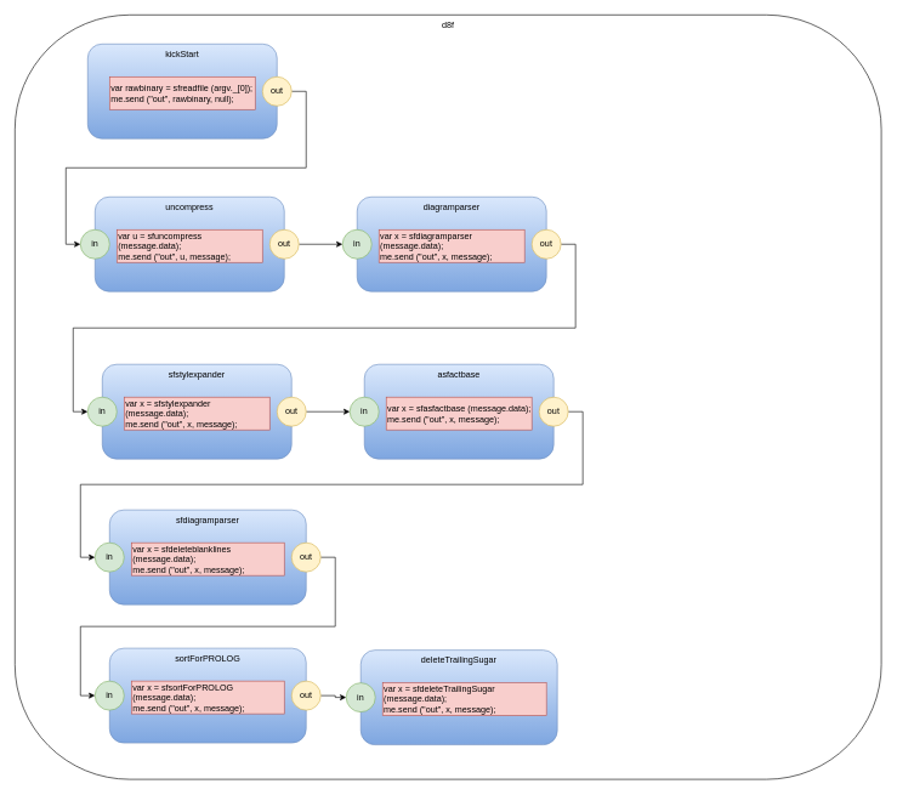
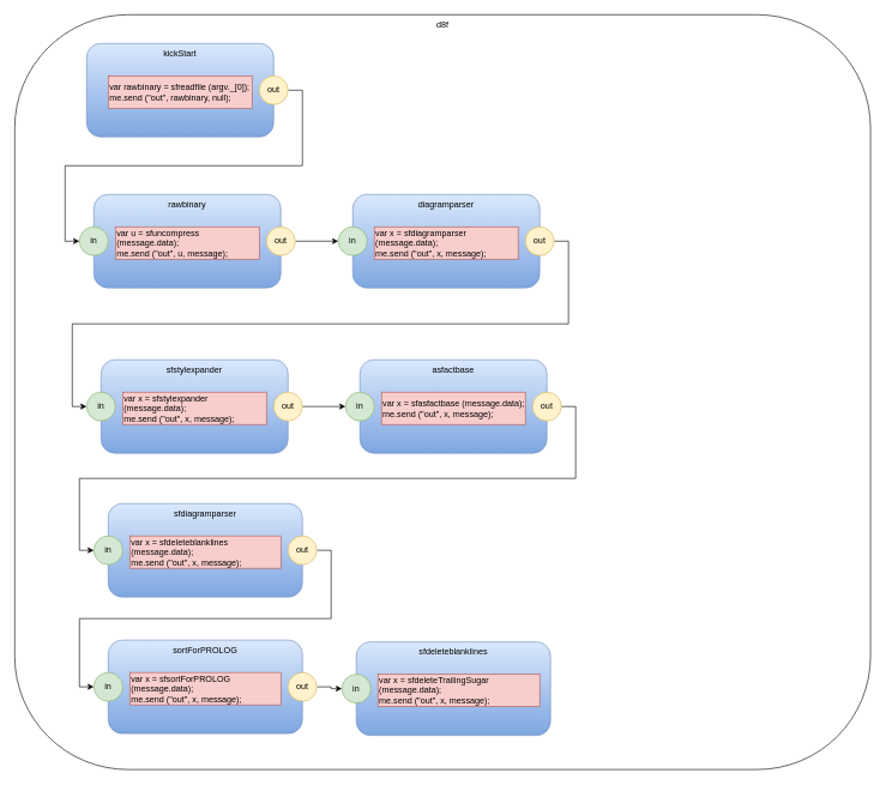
- <mxCell id="4" value="uncompress" style="rounded=1;whiteSpace=wrap;html=1;gradientColor=#7ea6e0;fillColor=#dae8fc;strokeColor=#6c8ebf;verticalAlign=top;" parent="1" vertex="1"><mxGeometry x="130" y="270" width="260" height="130" as="geometry" /></mxCell>
+ <mxCell id="4" value="rawbinary" style="rounded=1;whiteSpace=wrap;html=1;gradientColor=#7ea6e0;fillColor=#dae8fc;strokeColor=#6c8ebf;verticalAlign=top;" parent="1" vertex="1"><mxGeometry x="130" y="270" width="260" height="130" as="geometry" /></mxCell>
- <mxCell id="33" value="deleteTrailingSugar" style="rounded=1;whiteSpace=wrap;html=1;gradientColor=#7ea6e0;fillColor=#dae8fc;strokeColor=#6c8ebf;verticalAlign=top;" parent="1" vertex="1"><mxGeometry x="495" y="892.5" width="270" height="130" as="geometry" /></mxCell>
+ <mxCell id="33" value="sfdeleteblanklines" style="rounded=1;whiteSpace=wrap;html=1;gradientColor=#7ea6e0;fillColor=#dae8fc;strokeColor=#6c8ebf;verticalAlign=top;" parent="1" vertex="1"><mxGeometry x="495" y="892.5" width="270" height="130" as="geometry" /></mxCell>
